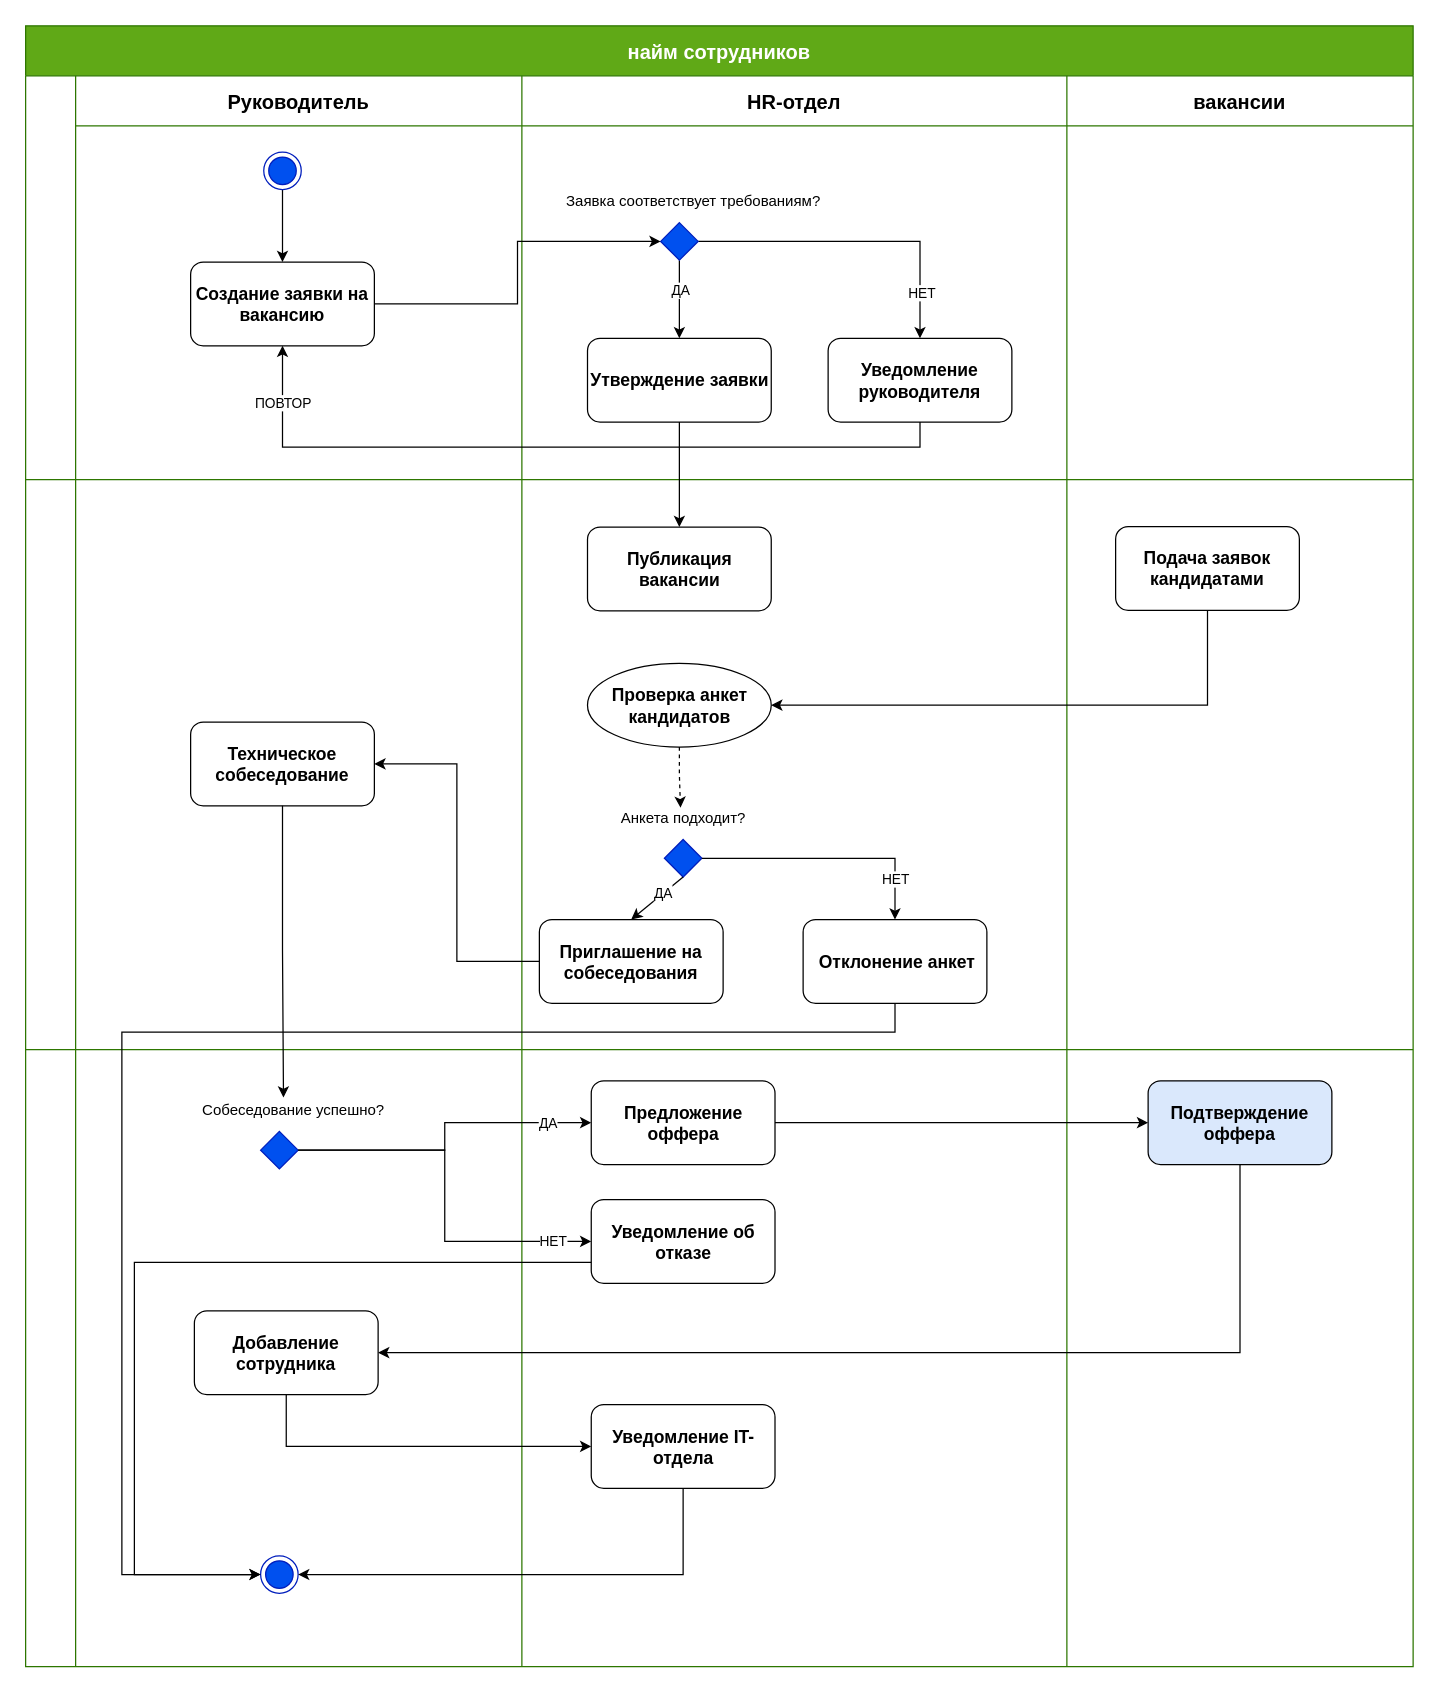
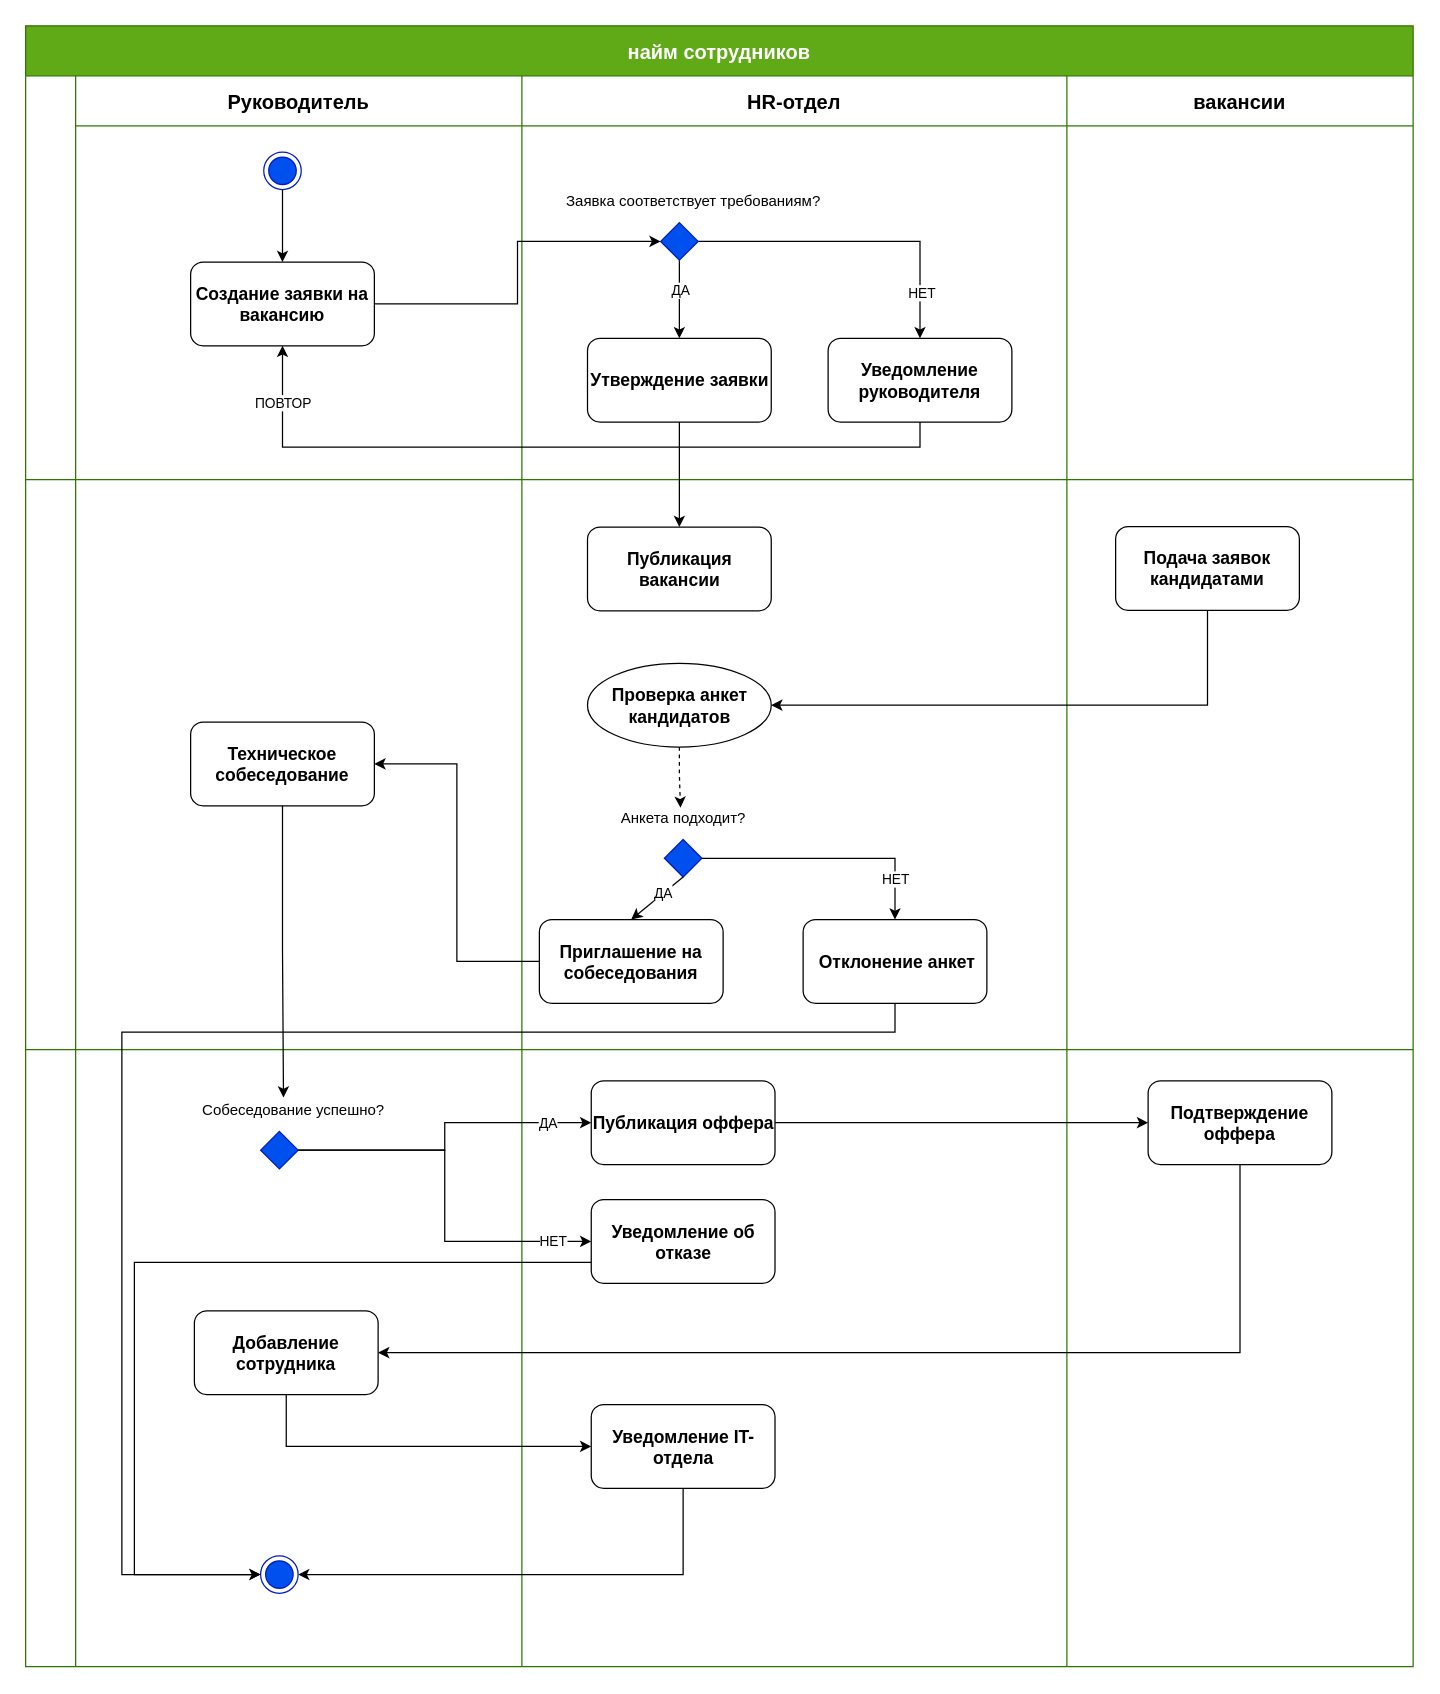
- <mxCell id="42" value="&lt;font style=&quot;font-size: 14px;&quot;&gt;&lt;b&gt;Предложение оффера&lt;/b&gt;&lt;/font&gt;" style="rounded=1;whiteSpace=wrap;html=1;" vertex="1" parent="39"><mxGeometry x="55.5" y="25" width="147" height="67" as="geometry" /></mxCell>
+ <mxCell id="42" value="&lt;font style=&quot;font-size: 14px;&quot;&gt;&lt;b&gt;Публикация оффера&lt;/b&gt;&lt;/font&gt;" style="rounded=1;whiteSpace=wrap;html=1;" vertex="1" parent="39"><mxGeometry x="55.5" y="25" width="147" height="67" as="geometry" /></mxCell>
- <mxCell id="46" value="&lt;font style=&quot;font-size: 14px;&quot;&gt;&lt;b&gt;Подтверждение оффера&lt;/b&gt;&lt;/font&gt;" style="rounded=1;whiteSpace=wrap;html=1;fillColor=#dae8fc;" vertex="1" parent="45"><mxGeometry x="65" y="25" width="147" height="67" as="geometry" /></mxCell>
+ <mxCell id="46" value="&lt;font style=&quot;font-size: 14px;&quot;&gt;&lt;b&gt;Подтверждение оффера&lt;/b&gt;&lt;/font&gt;" style="rounded=1;whiteSpace=wrap;html=1;" vertex="1" parent="45"><mxGeometry x="65" y="25" width="147" height="67" as="geometry" /></mxCell>
